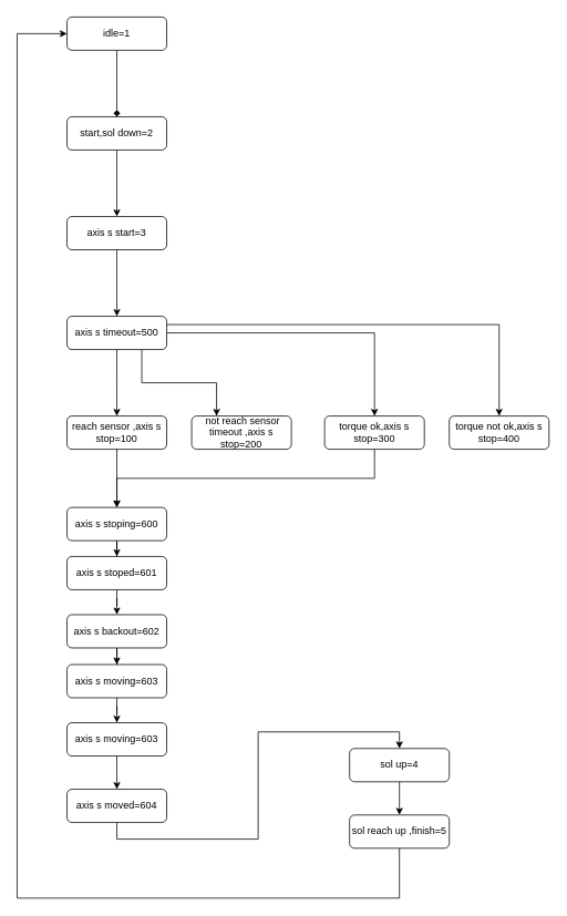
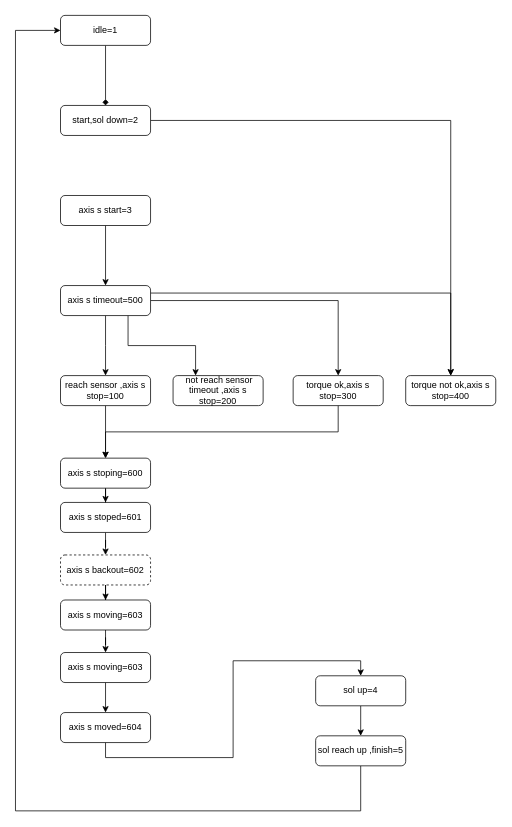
- <mxCell id="4" value="" style="edgeStyle=orthogonalEdgeStyle;rounded=0;orthogonalLoop=1;jettySize=auto;html=1;" edge="1" parent="1" source="5" target="7"><mxGeometry relative="1" as="geometry" /></mxCell>
+ <mxCell id="4" value="" style="edgeStyle=orthogonalEdgeStyle;rounded=0;orthogonalLoop=1;jettySize=auto;html=1;" edge="1" parent="1" source="5" target="18"><mxGeometry relative="1" as="geometry" /></mxCell>
- <mxCell id="28" value="axis s backout=602" style="rounded=1;whiteSpace=wrap;html=1;fontSize=12;glass=0;strokeWidth=1;shadow=0;" vertex="1" parent="1"><mxGeometry x="80" y="739" width="120" height="40" as="geometry" /></mxCell>
+ <mxCell id="28" value="axis s backout=602" style="rounded=1;whiteSpace=wrap;html=1;fontSize=12;glass=0;strokeWidth=1;shadow=0;dashed=1;" vertex="1" parent="1"><mxGeometry x="80" y="739" width="120" height="40" as="geometry" /></mxCell>
